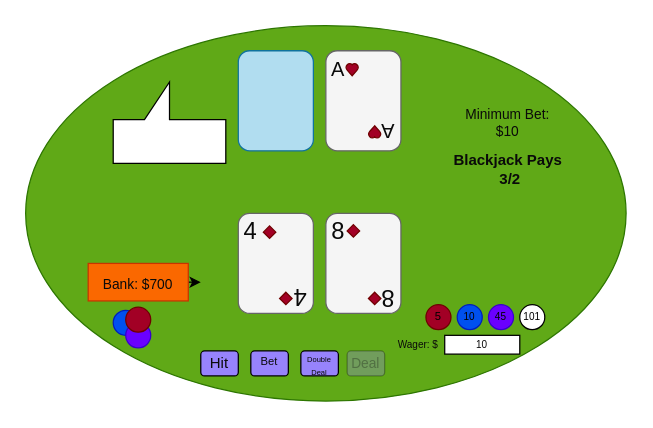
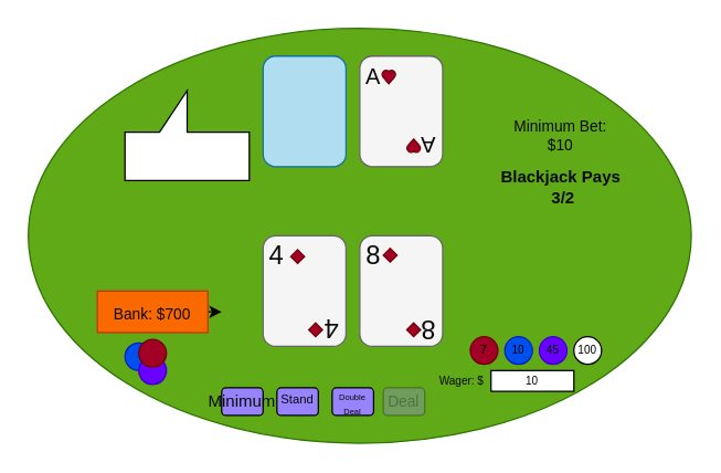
- <mxCell id="44" value="&lt;font style=&quot;font-size: 9px;&quot;&gt;5&lt;/font&gt;" style="text;html=1;strokeColor=none;fillColor=none;align=center;verticalAlign=middle;whiteSpace=wrap;rounded=0;fontSize=9;" vertex="1" parent="1"><mxGeometry x="345" y="243" width="10" height="20" as="geometry" /></mxCell>
+ <mxCell id="44" value="&lt;font style=&quot;font-size: 9px;&quot;&gt;7&lt;/font&gt;" style="text;html=1;strokeColor=none;fillColor=none;align=center;verticalAlign=middle;whiteSpace=wrap;rounded=0;fontSize=9;" vertex="1" parent="1"><mxGeometry x="345" y="243" width="10" height="20" as="geometry" /></mxCell>
- <mxCell id="47" value="&lt;font style=&quot;font-size: 8px;&quot;&gt;101&lt;/font&gt;" style="text;html=1;strokeColor=none;fillColor=none;align=center;verticalAlign=middle;whiteSpace=wrap;rounded=0;fontSize=8;" vertex="1" parent="1"><mxGeometry x="420" y="243" width="10" height="20" as="geometry" /></mxCell>
+ <mxCell id="47" value="&lt;font style=&quot;font-size: 8px;&quot;&gt;100&lt;/font&gt;" style="text;html=1;strokeColor=none;fillColor=none;align=center;verticalAlign=middle;whiteSpace=wrap;rounded=0;fontSize=8;" vertex="1" parent="1"><mxGeometry x="420" y="243" width="10" height="20" as="geometry" /></mxCell>
- <mxCell id="15" value="&lt;font style=&quot;font-size: 9px;&quot;&gt;Bet&lt;/font&gt;" style="text;html=1;strokeColor=none;fillColor=none;align=center;verticalAlign=middle;whiteSpace=wrap;rounded=0;fillStyle=auto;fontSize=12;fontColor=#0A0A0A;" parent="1" vertex="1"><mxGeometry x="185" y="272.5" width="60" height="30" as="geometry" /></mxCell>
+ <mxCell id="15" value="&lt;font style=&quot;font-size: 9px;&quot;&gt;Stand&lt;/font&gt;" style="text;html=1;strokeColor=none;fillColor=none;align=center;verticalAlign=middle;whiteSpace=wrap;rounded=0;fillStyle=auto;fontSize=12;fontColor=#0A0A0A;" parent="1" vertex="1"><mxGeometry x="185" y="272.5" width="60" height="30" as="geometry" /></mxCell>
- <mxCell id="14" value="Hit" style="text;html=1;strokeColor=none;fillColor=none;align=center;verticalAlign=middle;whiteSpace=wrap;rounded=0;fillStyle=auto;fontSize=12;fontColor=#0A0A0A;" parent="1" vertex="1"><mxGeometry x="145" y="272.5" width="60" height="35" as="geometry" /></mxCell>
+ <mxCell id="14" value="Minimum" style="text;html=1;strokeColor=none;fillColor=none;align=center;verticalAlign=middle;whiteSpace=wrap;rounded=0;fillStyle=auto;fontSize=12;fontColor=#0A0A0A;" parent="1" vertex="1"><mxGeometry x="145" y="272.5" width="60" height="35" as="geometry" /></mxCell>
